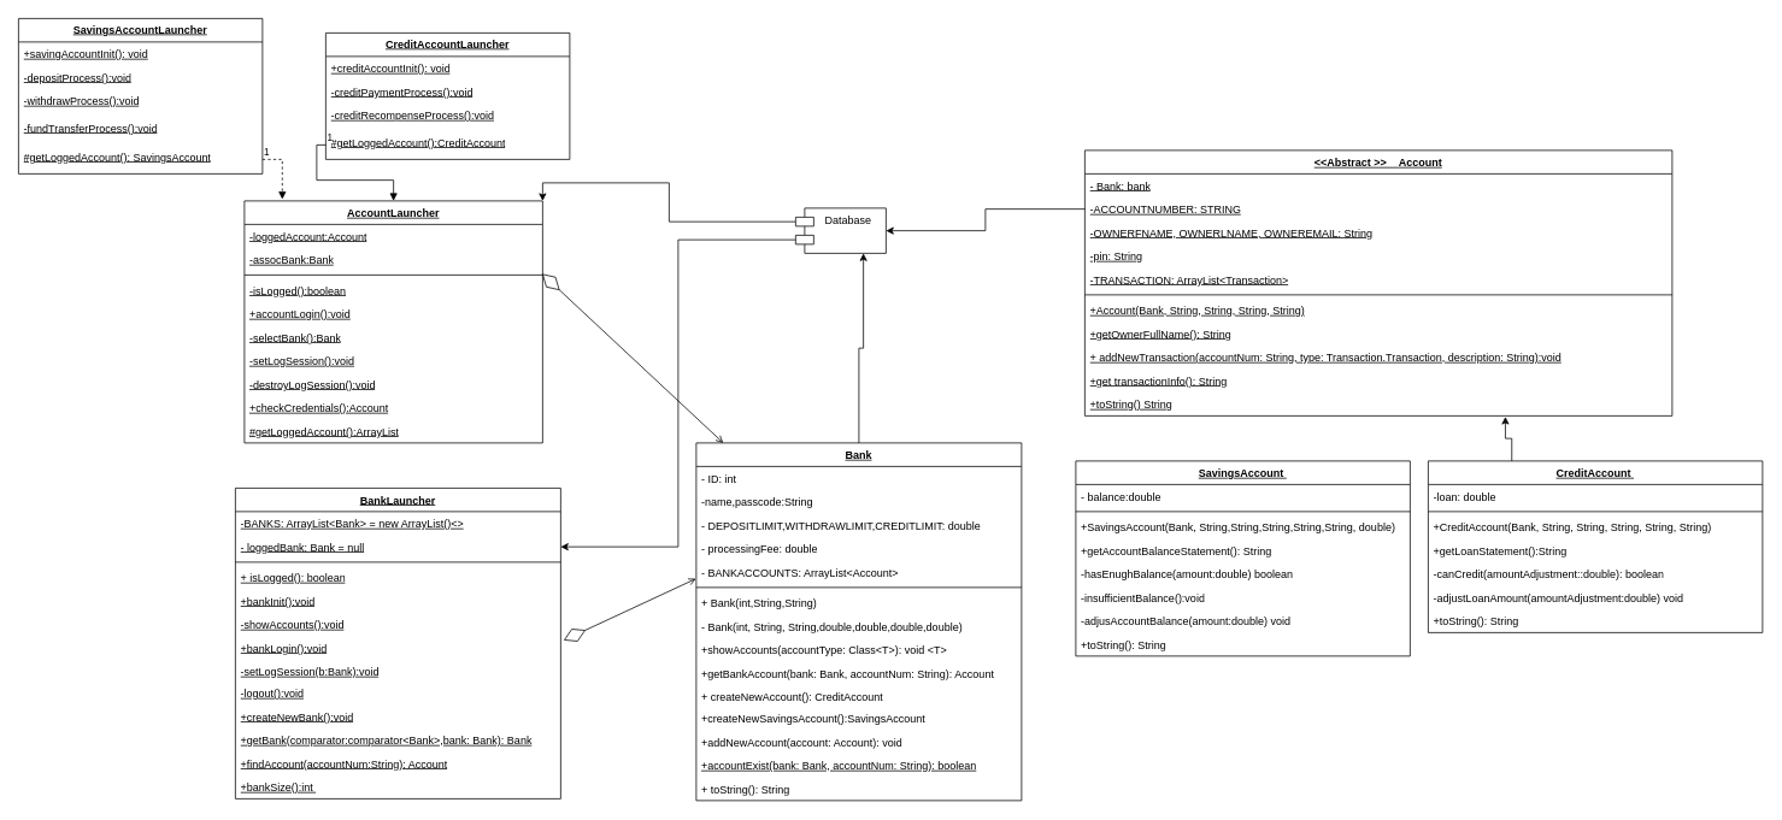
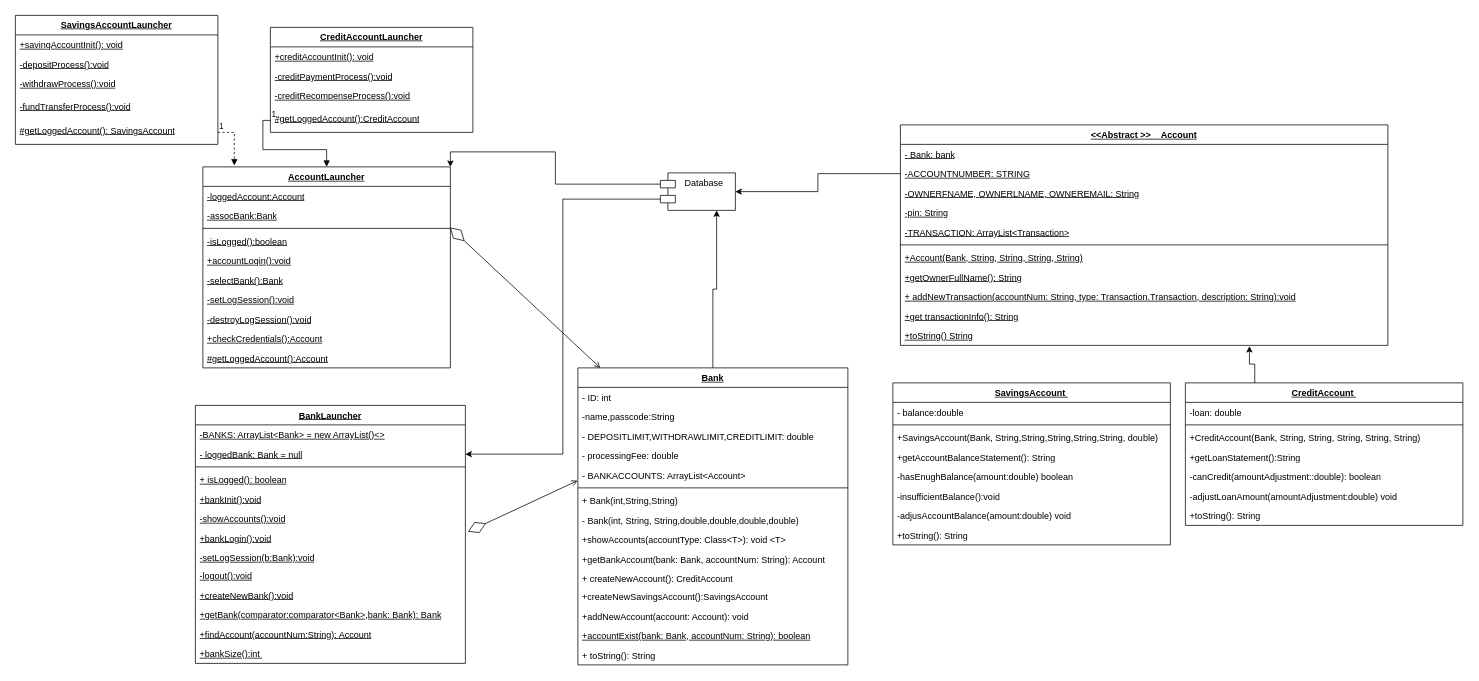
- <mxCell id="23" value="&lt;span&gt;#getLoggedAccount():ArrayList&lt;/span&gt;" style="text;strokeColor=none;fillColor=none;align=left;verticalAlign=top;spacingLeft=4;spacingRight=4;overflow=hidden;rotatable=0;points=[[0,0.5],[1,0.5]];portConstraint=eastwest;whiteSpace=wrap;html=1;fontStyle=4" parent="13" vertex="1"><mxGeometry y="242" width="330" height="26" as="geometry" /></mxCell>
+ <mxCell id="23" value="&lt;span&gt;#getLoggedAccount():Account&lt;/span&gt;" style="text;strokeColor=none;fillColor=none;align=left;verticalAlign=top;spacingLeft=4;spacingRight=4;overflow=hidden;rotatable=0;points=[[0,0.5],[1,0.5]];portConstraint=eastwest;whiteSpace=wrap;html=1;fontStyle=4" parent="13" vertex="1"><mxGeometry y="242" width="330" height="26" as="geometry" /></mxCell>
